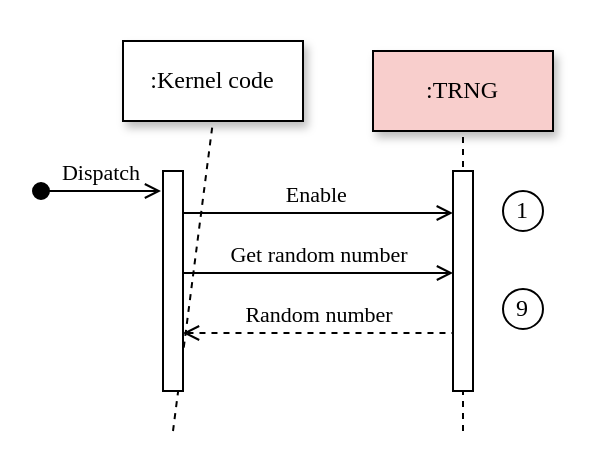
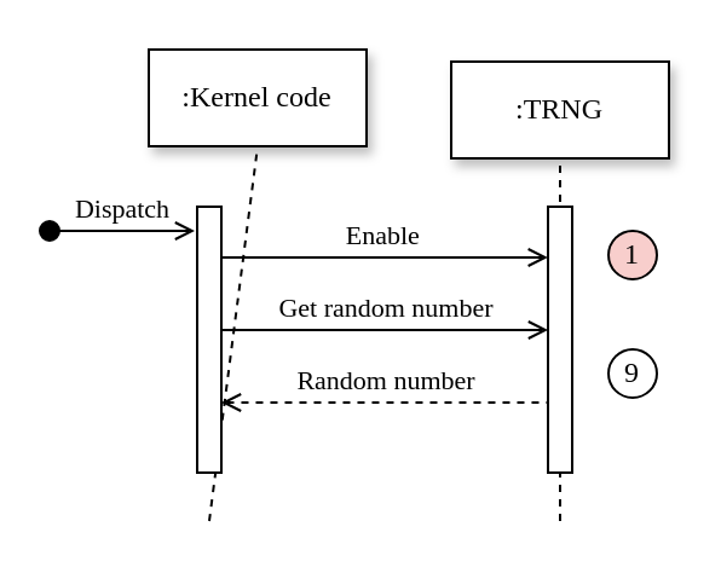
- <mxCell id="3" value=":TRNG" style="rounded=0;whiteSpace=wrap;html=1;fontFamily=Computer Modern;shadow=1;fillColor=#f8cecc;" parent="1" vertex="1"><mxGeometry x="186" y="25" width="90" height="40" as="geometry" /></mxCell>
+ <mxCell id="3" value=":TRNG" style="rounded=0;whiteSpace=wrap;html=1;fontFamily=Computer Modern;shadow=1;" parent="1" vertex="1"><mxGeometry x="186" y="25" width="90" height="40" as="geometry" /></mxCell>
- <mxCell id="12" value="1" style="ellipse;whiteSpace=wrap;html=1;aspect=fixed;fontFamily=Computer Modern;" parent="1" vertex="1"><mxGeometry x="251" y="95" width="20" height="20" as="geometry" /></mxCell>
+ <mxCell id="12" value="1" style="ellipse;whiteSpace=wrap;html=1;aspect=fixed;fontFamily=Computer Modern;fillColor=#f8cecc;" parent="1" vertex="1"><mxGeometry x="251" y="95" width="20" height="20" as="geometry" /></mxCell>
